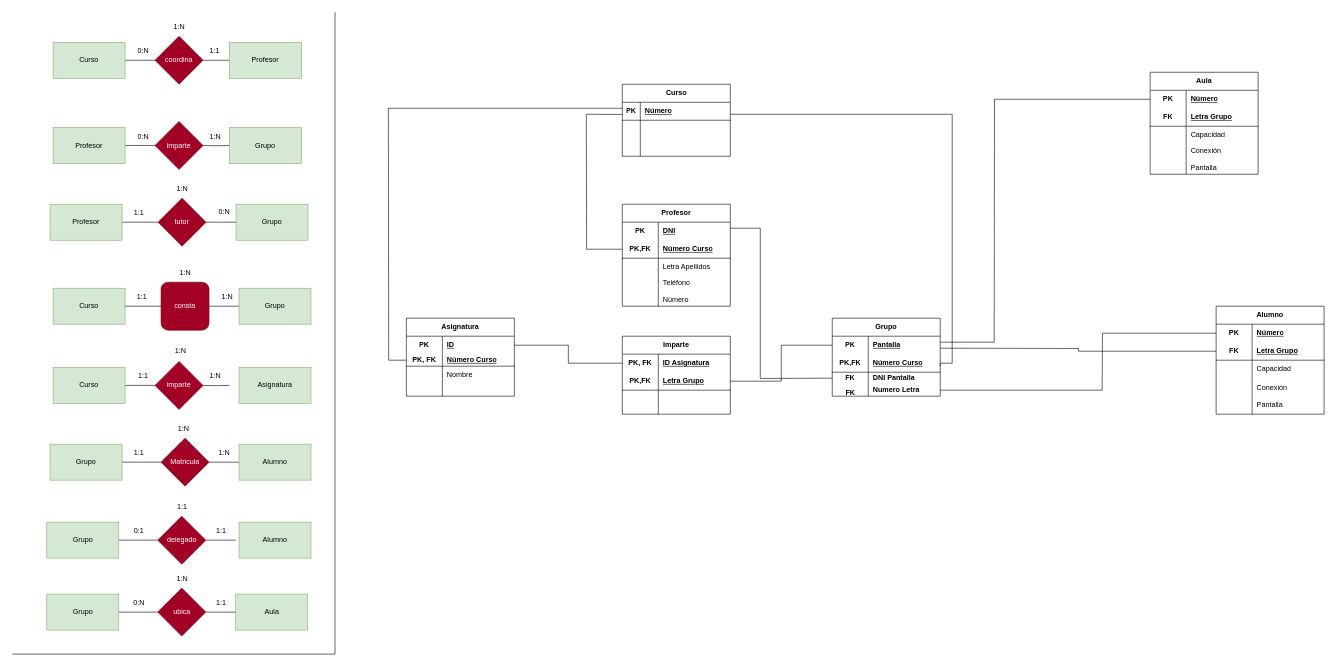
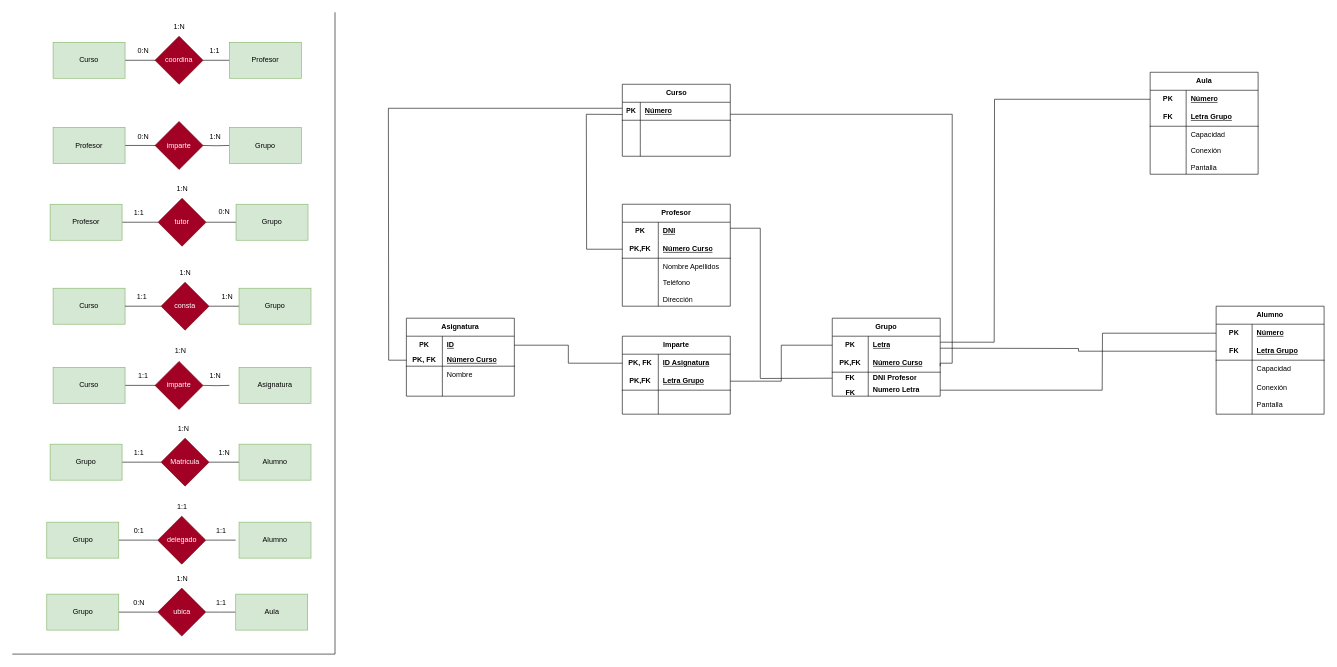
- <mxCell id="102" value="Letra Apellidos" style="shape=partialRectangle;connectable=0;fillColor=none;top=0;left=0;bottom=0;right=0;align=left;spacingLeft=6;overflow=hidden;html=1;whiteSpace=wrap;" parent="100" vertex="1"><mxGeometry x="60" width="120" height="30" as="geometry"><mxRectangle width="120" height="30" as="alternateBounds" /></mxGeometry></mxCell>
+ <mxCell id="102" value="Nombre Apellidos" style="shape=partialRectangle;connectable=0;fillColor=none;top=0;left=0;bottom=0;right=0;align=left;spacingLeft=6;overflow=hidden;html=1;whiteSpace=wrap;" parent="100" vertex="1"><mxGeometry x="60" width="120" height="30" as="geometry"><mxRectangle width="120" height="30" as="alternateBounds" /></mxGeometry></mxCell>
- <mxCell id="105" value="&lt;div&gt;Teléfono&lt;/div&gt;&lt;div&gt;&lt;br&gt;&lt;/div&gt;&lt;div&gt;Número&lt;/div&gt;" style="shape=partialRectangle;connectable=0;fillColor=none;top=0;left=0;bottom=0;right=0;align=left;spacingLeft=6;overflow=hidden;html=1;whiteSpace=wrap;" parent="103" vertex="1"><mxGeometry x="60" width="120" height="50" as="geometry"><mxRectangle width="120" height="50" as="alternateBounds" /></mxGeometry></mxCell>
+ <mxCell id="105" value="&lt;div&gt;Teléfono&lt;/div&gt;&lt;div&gt;&lt;br&gt;&lt;/div&gt;&lt;div&gt;Dirección&lt;/div&gt;" style="shape=partialRectangle;connectable=0;fillColor=none;top=0;left=0;bottom=0;right=0;align=left;spacingLeft=6;overflow=hidden;html=1;whiteSpace=wrap;" parent="103" vertex="1"><mxGeometry x="60" width="120" height="50" as="geometry"><mxRectangle width="120" height="50" as="alternateBounds" /></mxGeometry></mxCell>
- <mxCell id="30" value="consta" style="whiteSpace=wrap;html=1;fillColor=#a20025;fontColor=#ffffff;strokeColor=#6F0000;rounded=1;" parent="1" vertex="1"><mxGeometry x="268" y="470" width="80" height="80" as="geometry" /></mxCell>
+ <mxCell id="30" value="consta" style="rhombus;whiteSpace=wrap;html=1;fillColor=#a20025;fontColor=#ffffff;strokeColor=#6F0000;" parent="1" vertex="1"><mxGeometry x="268" y="470" width="80" height="80" as="geometry" /></mxCell>
- <mxCell id="109" value="Pantalla" style="shape=partialRectangle;connectable=0;fillColor=none;top=0;left=0;bottom=0;right=0;align=left;spacingLeft=6;fontStyle=5;overflow=hidden;html=1;whiteSpace=wrap;" parent="107" vertex="1"><mxGeometry x="60" width="120" height="30" as="geometry"><mxRectangle width="120" height="30" as="alternateBounds" /></mxGeometry></mxCell>
+ <mxCell id="109" value="Letra" style="shape=partialRectangle;connectable=0;fillColor=none;top=0;left=0;bottom=0;right=0;align=left;spacingLeft=6;fontStyle=5;overflow=hidden;html=1;whiteSpace=wrap;" parent="107" vertex="1"><mxGeometry x="60" width="120" height="30" as="geometry"><mxRectangle width="120" height="30" as="alternateBounds" /></mxGeometry></mxCell>
- <mxCell id="115" value="&lt;b&gt;DNI Pantalla&lt;/b&gt;" style="shape=partialRectangle;connectable=0;fillColor=none;top=0;left=0;bottom=0;right=0;align=left;spacingLeft=6;overflow=hidden;html=1;whiteSpace=wrap;" parent="113" vertex="1"><mxGeometry x="60" width="120" height="20" as="geometry"><mxRectangle width="120" height="20" as="alternateBounds" /></mxGeometry></mxCell>
+ <mxCell id="115" value="&lt;b&gt;DNI Profesor&lt;/b&gt;" style="shape=partialRectangle;connectable=0;fillColor=none;top=0;left=0;bottom=0;right=0;align=left;spacingLeft=6;overflow=hidden;html=1;whiteSpace=wrap;" parent="113" vertex="1"><mxGeometry x="60" width="120" height="20" as="geometry"><mxRectangle width="120" height="20" as="alternateBounds" /></mxGeometry></mxCell>
